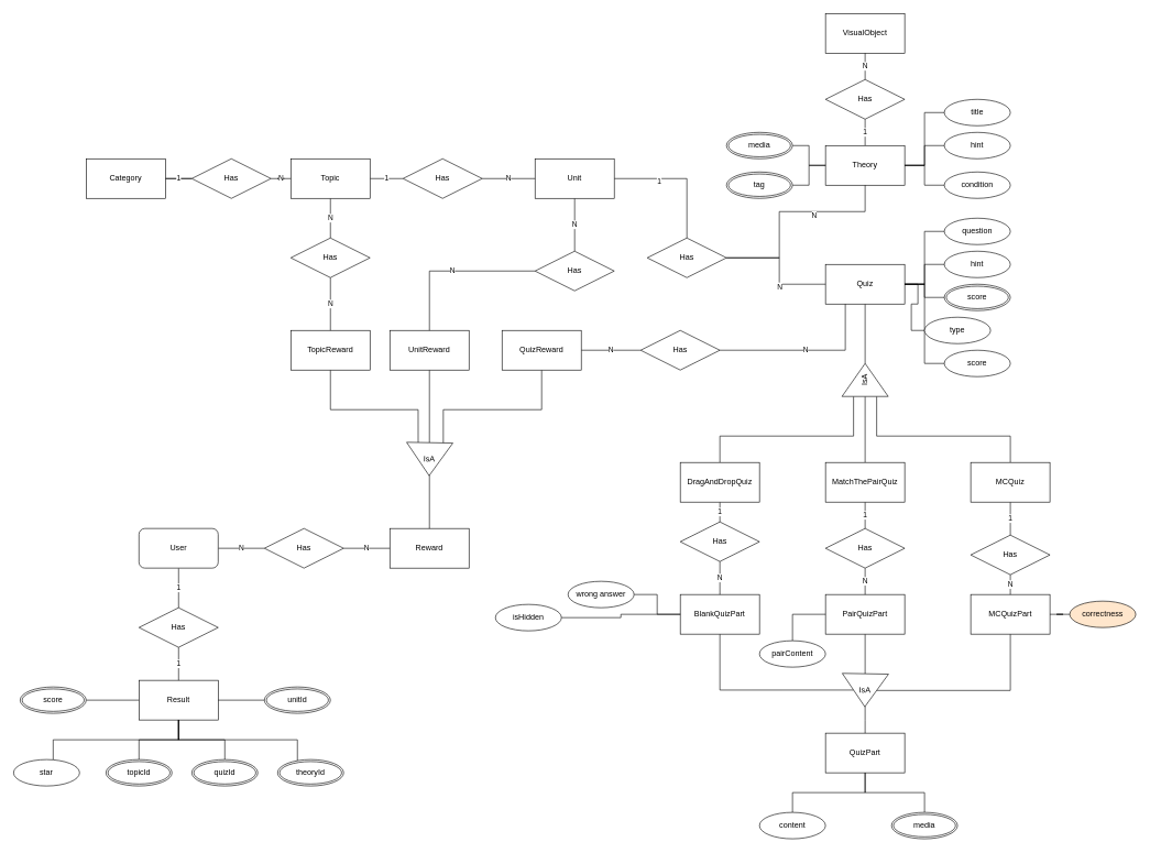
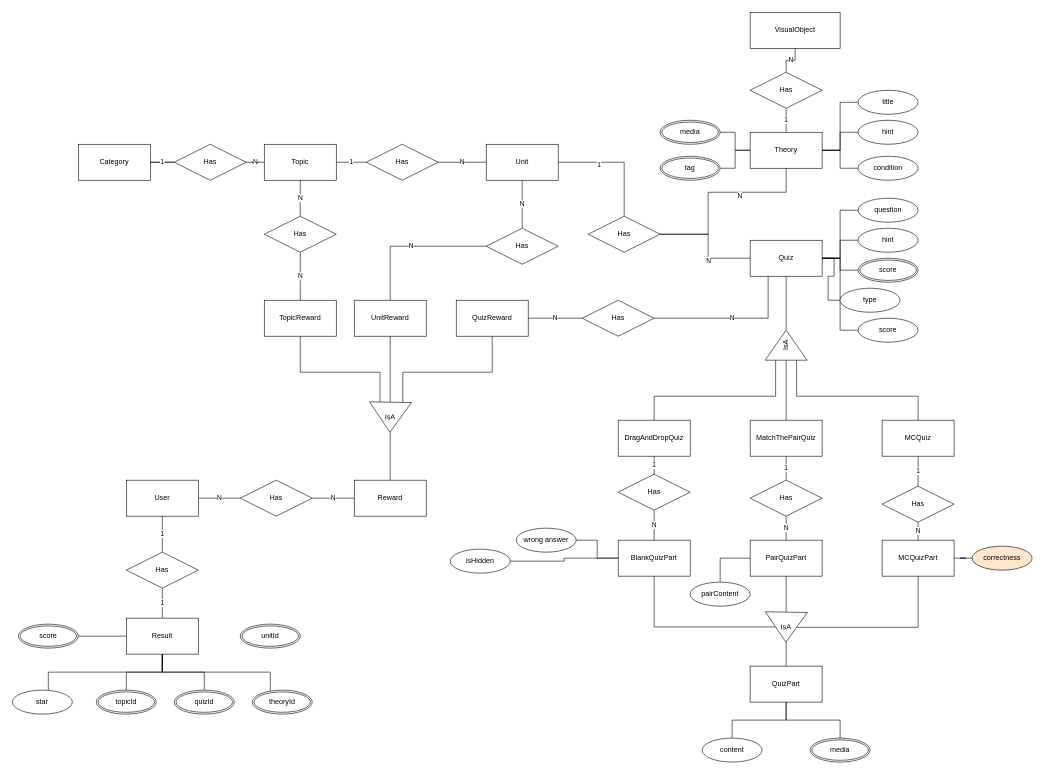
- <mxCell id="20" value="VisualObject" style="whiteSpace=wrap;html=1;" vertex="1" parent="1"><mxGeometry x="1250" y="20" width="120" height="60" as="geometry" /></mxCell>
+ <mxCell id="20" value="VisualObject" style="whiteSpace=wrap;html=1;" vertex="1" parent="1"><mxGeometry x="1250" y="20" width="150" height="60" as="geometry" /></mxCell>
- <mxCell id="4" value="User" style="whiteSpace=wrap;html=1;rounded=1;" vertex="1" parent="1"><mxGeometry x="210" y="800" width="120" height="60" as="geometry" /></mxCell>
+ <mxCell id="4" value="User" style="whiteSpace=wrap;html=1;" vertex="1" parent="1"><mxGeometry x="210" y="800" width="120" height="60" as="geometry" /></mxCell>
- <mxCell id="108" value="" style="edgeStyle=orthogonalEdgeStyle;rounded=0;sketch=0;orthogonalLoop=1;jettySize=auto;html=1;endArrow=none;endFill=0;" edge="1" parent="1" source="109" target="5"><mxGeometry relative="1" as="geometry" /></mxCell>
- <mxCell id="87" value="content" style="ellipse;whiteSpace=wrap;html=1;align=center;sketch=0;" vertex="1" parent="1"><mxGeometry x="1150" y="1230" width="100" height="40" as="geometry" /></mxCell>
+ <mxCell id="87" value="content" style="ellipse;whiteSpace=wrap;html=1;align=center;sketch=0;" vertex="1" parent="1"><mxGeometry x="1170" y="1230" width="100" height="40" as="geometry" /></mxCell>
